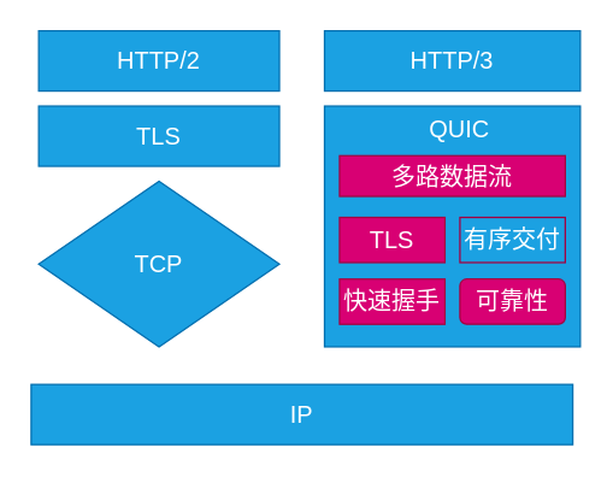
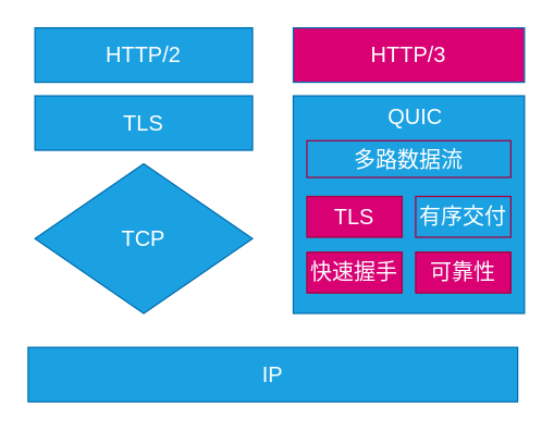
- <mxCell id="5" value="HTTP/3" style="rounded=0;whiteSpace=wrap;html=1;fillColor=#1ba1e2;fontColor=#ffffff;strokeColor=#006EAF;fontSize=16;" vertex="1" parent="1"><mxGeometry x="215" y="20" width="170" height="40" as="geometry" /></mxCell>
+ <mxCell id="5" value="HTTP/3" style="rounded=0;whiteSpace=wrap;html=1;fillColor=#d80073;fontColor=#ffffff;strokeColor=#006EAF;fontSize=16;" vertex="1" parent="1"><mxGeometry x="215" y="20" width="170" height="40" as="geometry" /></mxCell>
- <mxCell id="7" value="多路数据流" style="rounded=0;whiteSpace=wrap;html=1;fillColor=#d80073;fontColor=#ffffff;strokeColor=#A50040;fontSize=16;" vertex="1" parent="1"><mxGeometry x="225" y="103" width="150" height="27" as="geometry" /></mxCell>
+ <mxCell id="7" value="多路数据流" style="rounded=0;whiteSpace=wrap;html=1;fillColor=#1ba1e2;fontColor=#ffffff;strokeColor=#A50040;fontSize=16;" vertex="1" parent="1"><mxGeometry x="225" y="103" width="150" height="27" as="geometry" /></mxCell>
- <mxCell id="11" value="可靠性" style="whiteSpace=wrap;html=1;fillColor=#d80073;fontColor=#ffffff;strokeColor=#A50040;fontSize=16;rounded=1;" vertex="1" parent="1"><mxGeometry x="305" y="185" width="70" height="30" as="geometry" /></mxCell>
+ <mxCell id="11" value="可靠性" style="rounded=0;whiteSpace=wrap;html=1;fillColor=#d80073;fontColor=#ffffff;strokeColor=#A50040;fontSize=16;" vertex="1" parent="1"><mxGeometry x="305" y="185" width="70" height="30" as="geometry" /></mxCell>
